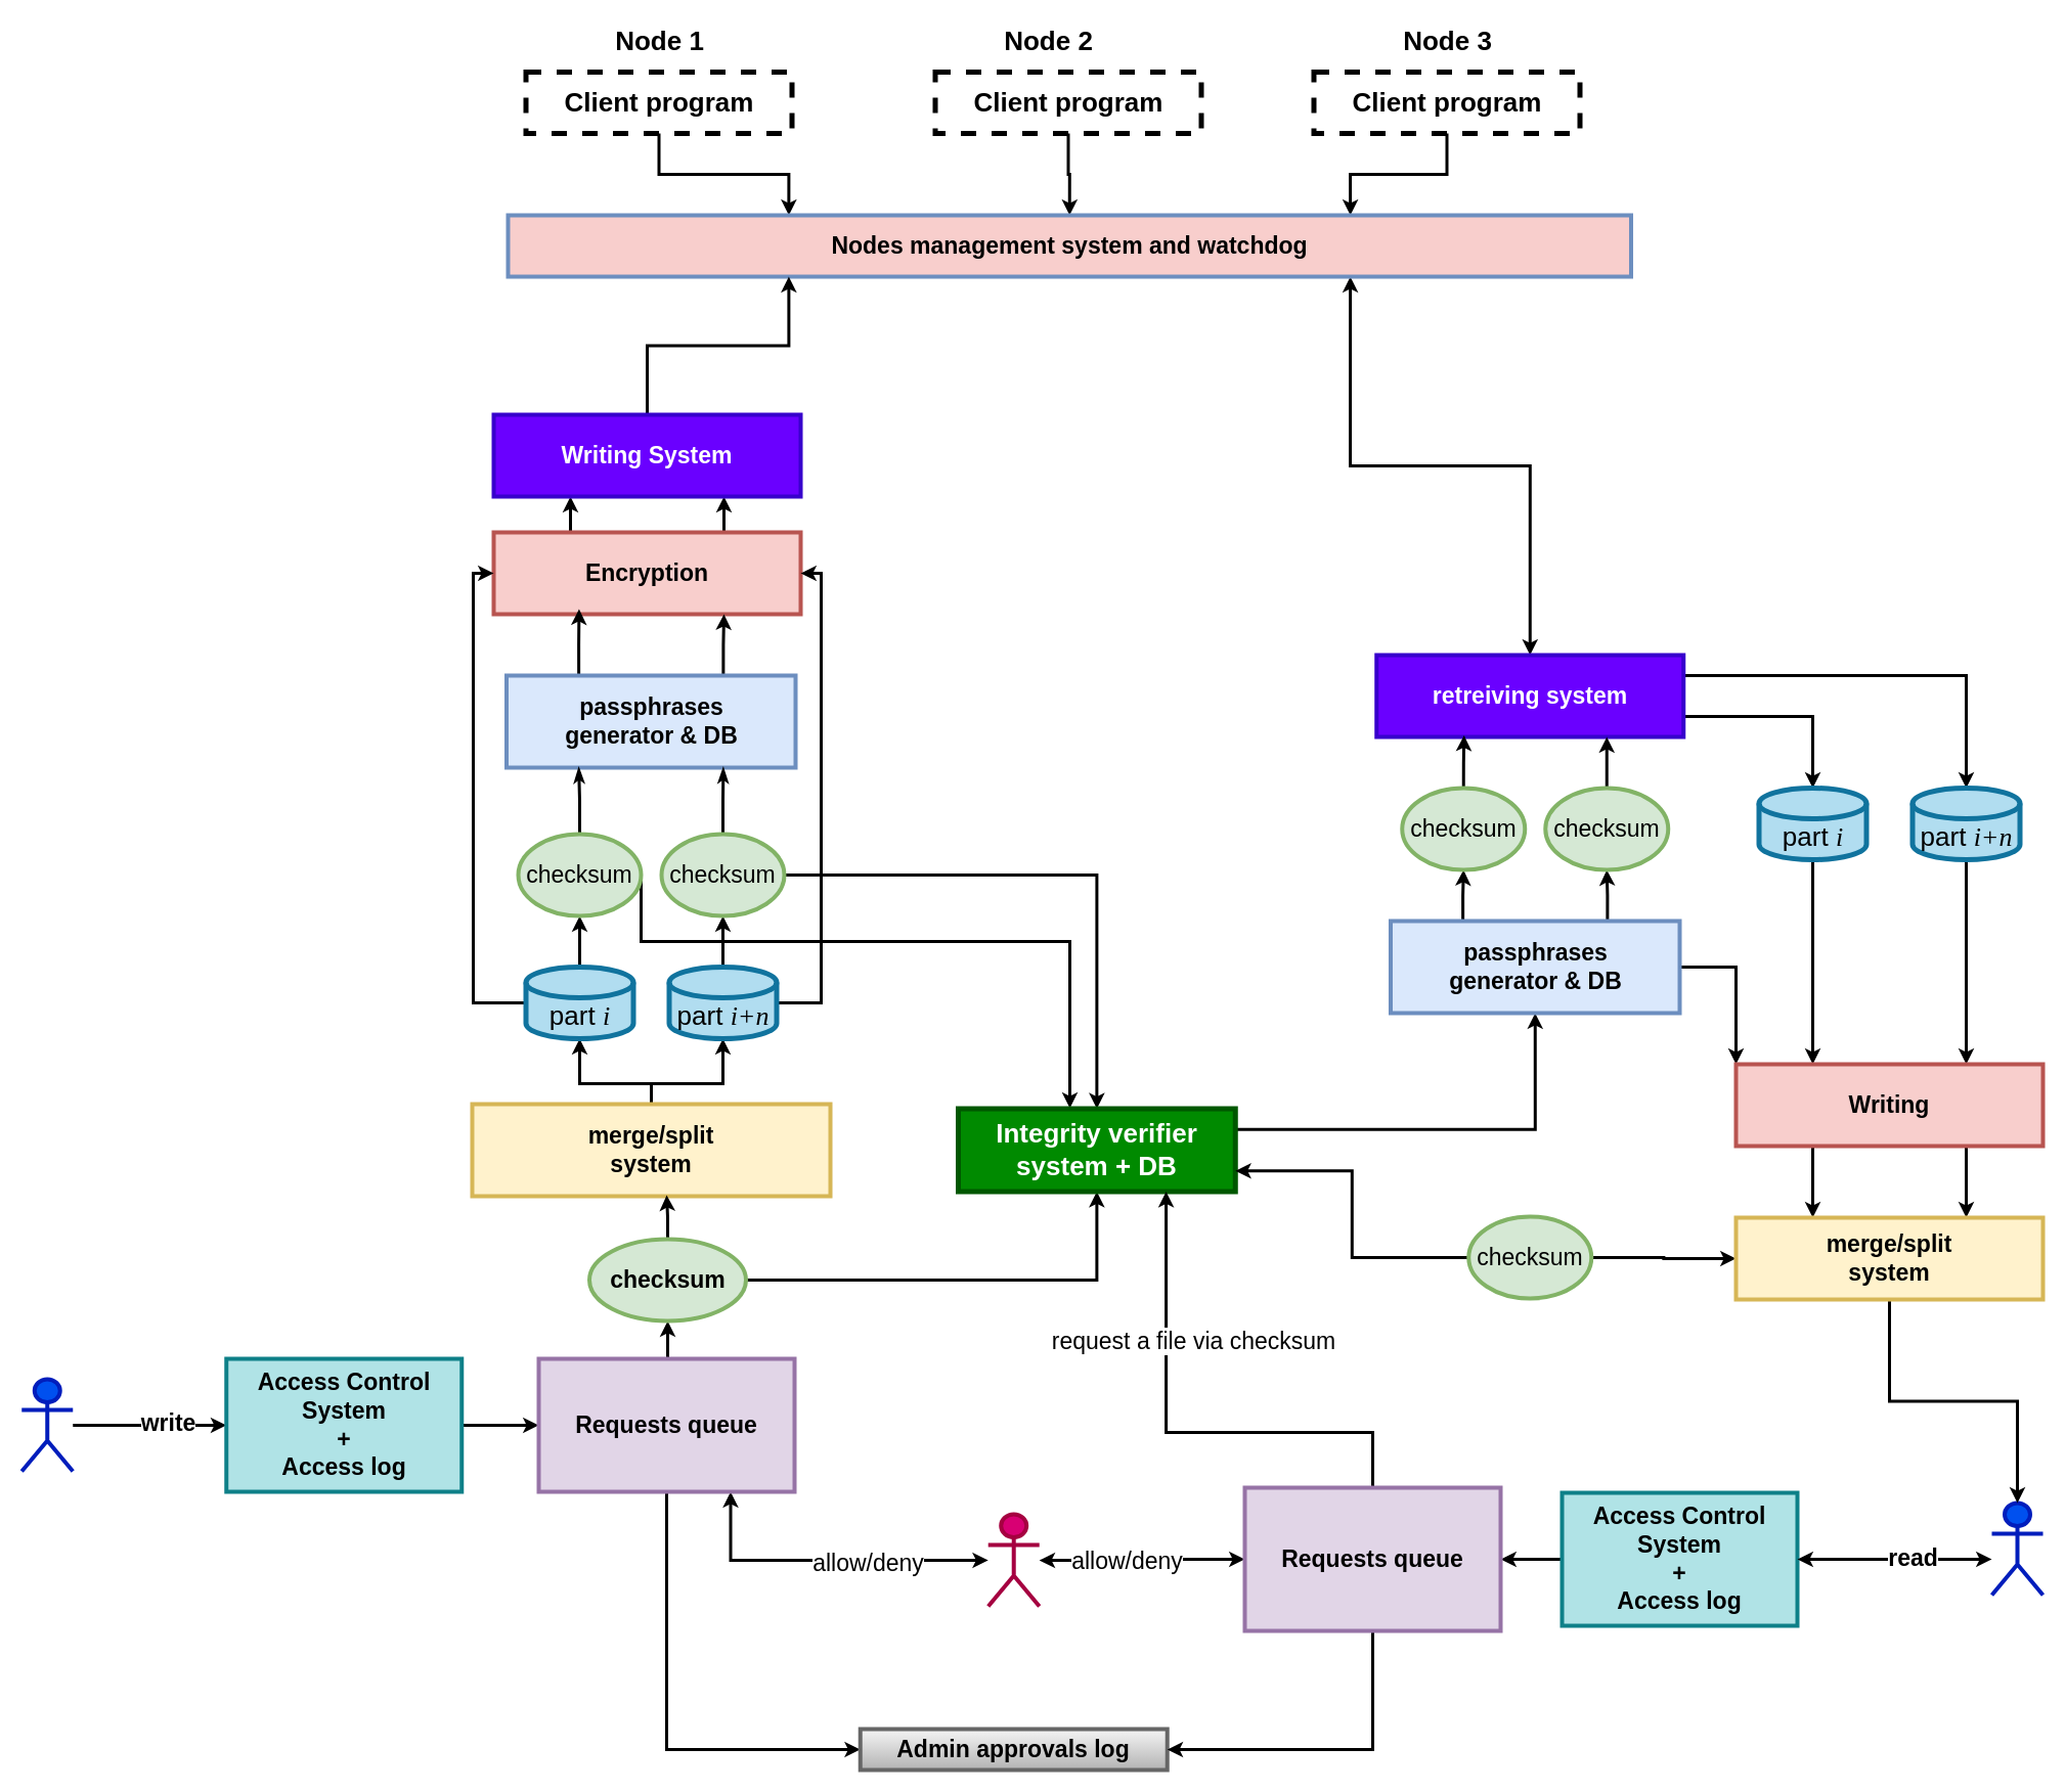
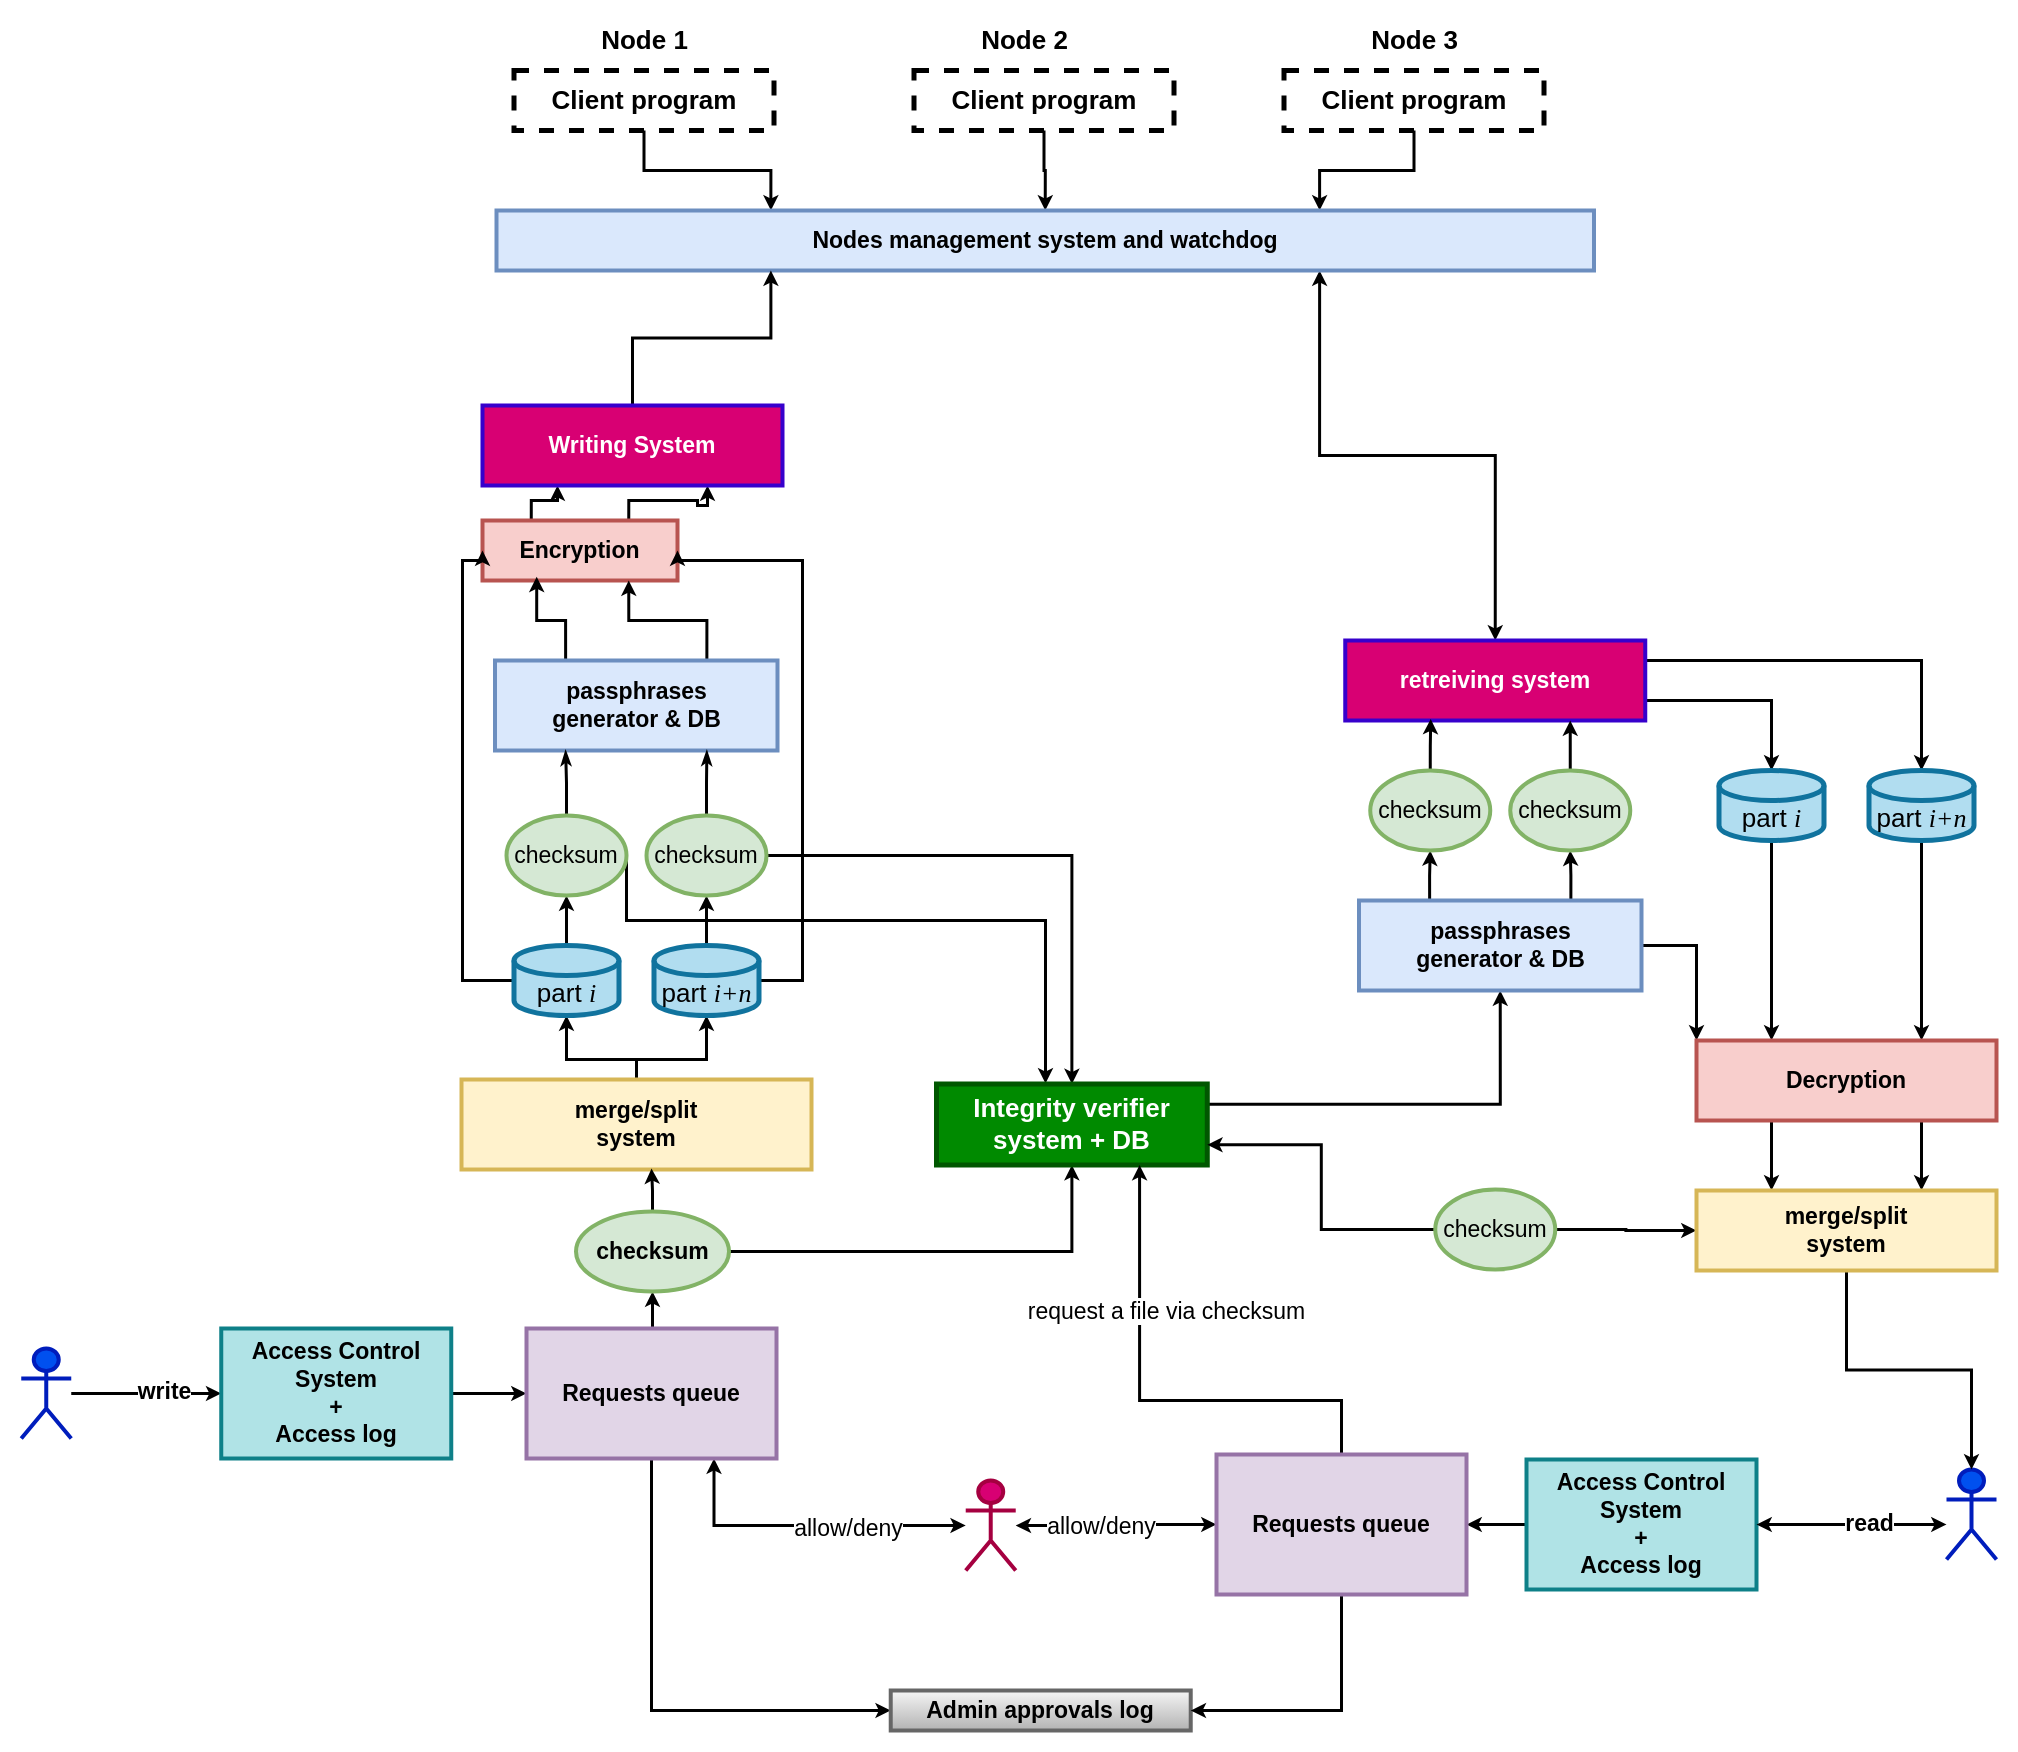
- <mxCell id="28" value="&lt;b&gt;Nodes management system and watchdog&lt;/b&gt;" style="rounded=0;whiteSpace=wrap;html=1;labelBackgroundColor=none;labelBorderColor=none;strokeColor=#6c8ebf;strokeWidth=4;fontSize=23;fillColor=#f8cecc;" vertex="1" parent="1"><mxGeometry x="496" y="210" width="1097.5" height="60" as="geometry" /></mxCell>
+ <mxCell id="28" value="&lt;b&gt;Nodes management system and watchdog&lt;/b&gt;" style="rounded=0;whiteSpace=wrap;html=1;labelBackgroundColor=none;labelBorderColor=none;strokeColor=#6c8ebf;strokeWidth=4;fontSize=23;fillColor=#dae8fc;" vertex="1" parent="1"><mxGeometry x="496" y="210" width="1097.5" height="60" as="geometry" /></mxCell>
- <mxCell id="55" value="&lt;span&gt;Writing System&lt;/span&gt;" style="rounded=0;whiteSpace=wrap;html=1;labelBackgroundColor=none;labelBorderColor=none;strokeColor=#3700CC;strokeWidth=4;fontSize=23;fillColor=#6a00ff;fontStyle=1;fontColor=#ffffff;" vertex="1" parent="1"><mxGeometry x="482" y="405" width="300" height="80" as="geometry" /></mxCell>
+ <mxCell id="55" value="&lt;span&gt;Writing System&lt;/span&gt;" style="rounded=0;whiteSpace=wrap;html=1;labelBackgroundColor=none;labelBorderColor=none;strokeColor=#3700CC;strokeWidth=4;fontSize=23;fillColor=#d80073;fontStyle=1;fontColor=#ffffff;" vertex="1" parent="1"><mxGeometry x="482" y="405" width="300" height="80" as="geometry" /></mxCell>
- <mxCell id="33" value="&lt;span&gt;Encryption&lt;/span&gt;" style="rounded=0;whiteSpace=wrap;html=1;labelBackgroundColor=none;labelBorderColor=none;strokeColor=#b85450;strokeWidth=4;fontSize=23;fillColor=#f8cecc;fontStyle=1" vertex="1" parent="1"><mxGeometry x="482" y="520" width="300" height="80" as="geometry" /></mxCell>
+ <mxCell id="33" value="&lt;span&gt;Encryption&lt;/span&gt;" style="rounded=0;whiteSpace=wrap;html=1;labelBackgroundColor=none;labelBorderColor=none;strokeColor=#b85450;strokeWidth=4;fontSize=23;fillColor=#f8cecc;fontStyle=1" vertex="1" parent="1"><mxGeometry x="482" y="520" width="195" height="60" as="geometry" /></mxCell>
- <mxCell id="67" value="retreiving system" style="rounded=0;whiteSpace=wrap;html=1;labelBackgroundColor=none;labelBorderColor=none;strokeColor=#3700CC;strokeWidth=4;fontSize=23;fillColor=#6a00ff;fontStyle=1;fontColor=#ffffff;" vertex="1" parent="1"><mxGeometry x="1344.75" y="640" width="300" height="80" as="geometry" /></mxCell>
+ <mxCell id="67" value="retreiving system" style="rounded=0;whiteSpace=wrap;html=1;labelBackgroundColor=none;labelBorderColor=none;strokeColor=#3700CC;strokeWidth=4;fontSize=23;fillColor=#d80073;fontStyle=1;fontColor=#ffffff;" vertex="1" parent="1"><mxGeometry x="1344.75" y="640" width="300" height="80" as="geometry" /></mxCell>
- <mxCell id="82" value="&lt;span&gt;Writing&lt;/span&gt;" style="rounded=0;whiteSpace=wrap;html=1;labelBackgroundColor=none;labelBorderColor=none;strokeColor=#b85450;strokeWidth=4;fontSize=23;fillColor=#f8cecc;fontStyle=1" vertex="1" parent="1"><mxGeometry x="1696" y="1040" width="300" height="80" as="geometry" /></mxCell>
+ <mxCell id="82" value="&lt;span&gt;Decryption&lt;/span&gt;" style="rounded=0;whiteSpace=wrap;html=1;labelBackgroundColor=none;labelBorderColor=none;strokeColor=#b85450;strokeWidth=4;fontSize=23;fillColor=#f8cecc;fontStyle=1" vertex="1" parent="1"><mxGeometry x="1696" y="1040" width="300" height="80" as="geometry" /></mxCell>
- <mxCell id="30" value="&lt;b&gt;Admin approvals log&lt;br&gt;&lt;/b&gt;" style="rounded=0;whiteSpace=wrap;html=1;labelBackgroundColor=none;labelBorderColor=none;strokeColor=#666666;strokeWidth=4;fontSize=23;fillColor=#f5f5f5;gradientColor=#b3b3b3;" vertex="1" parent="1"><mxGeometry x="840.23" y="1690" width="300" height="40" as="geometry" /></mxCell>
+ <mxCell id="30" value="&lt;b&gt;Admin approvals log&lt;br&gt;&lt;/b&gt;" style="rounded=0;whiteSpace=wrap;html=1;labelBackgroundColor=none;labelBorderColor=none;strokeColor=#666666;strokeWidth=4;fontSize=23;fillColor=#f5f5f5;gradientColor=#b3b3b3;" vertex="1" parent="1"><mxGeometry x="890.23" y="1690" width="300" height="40" as="geometry" /></mxCell>
